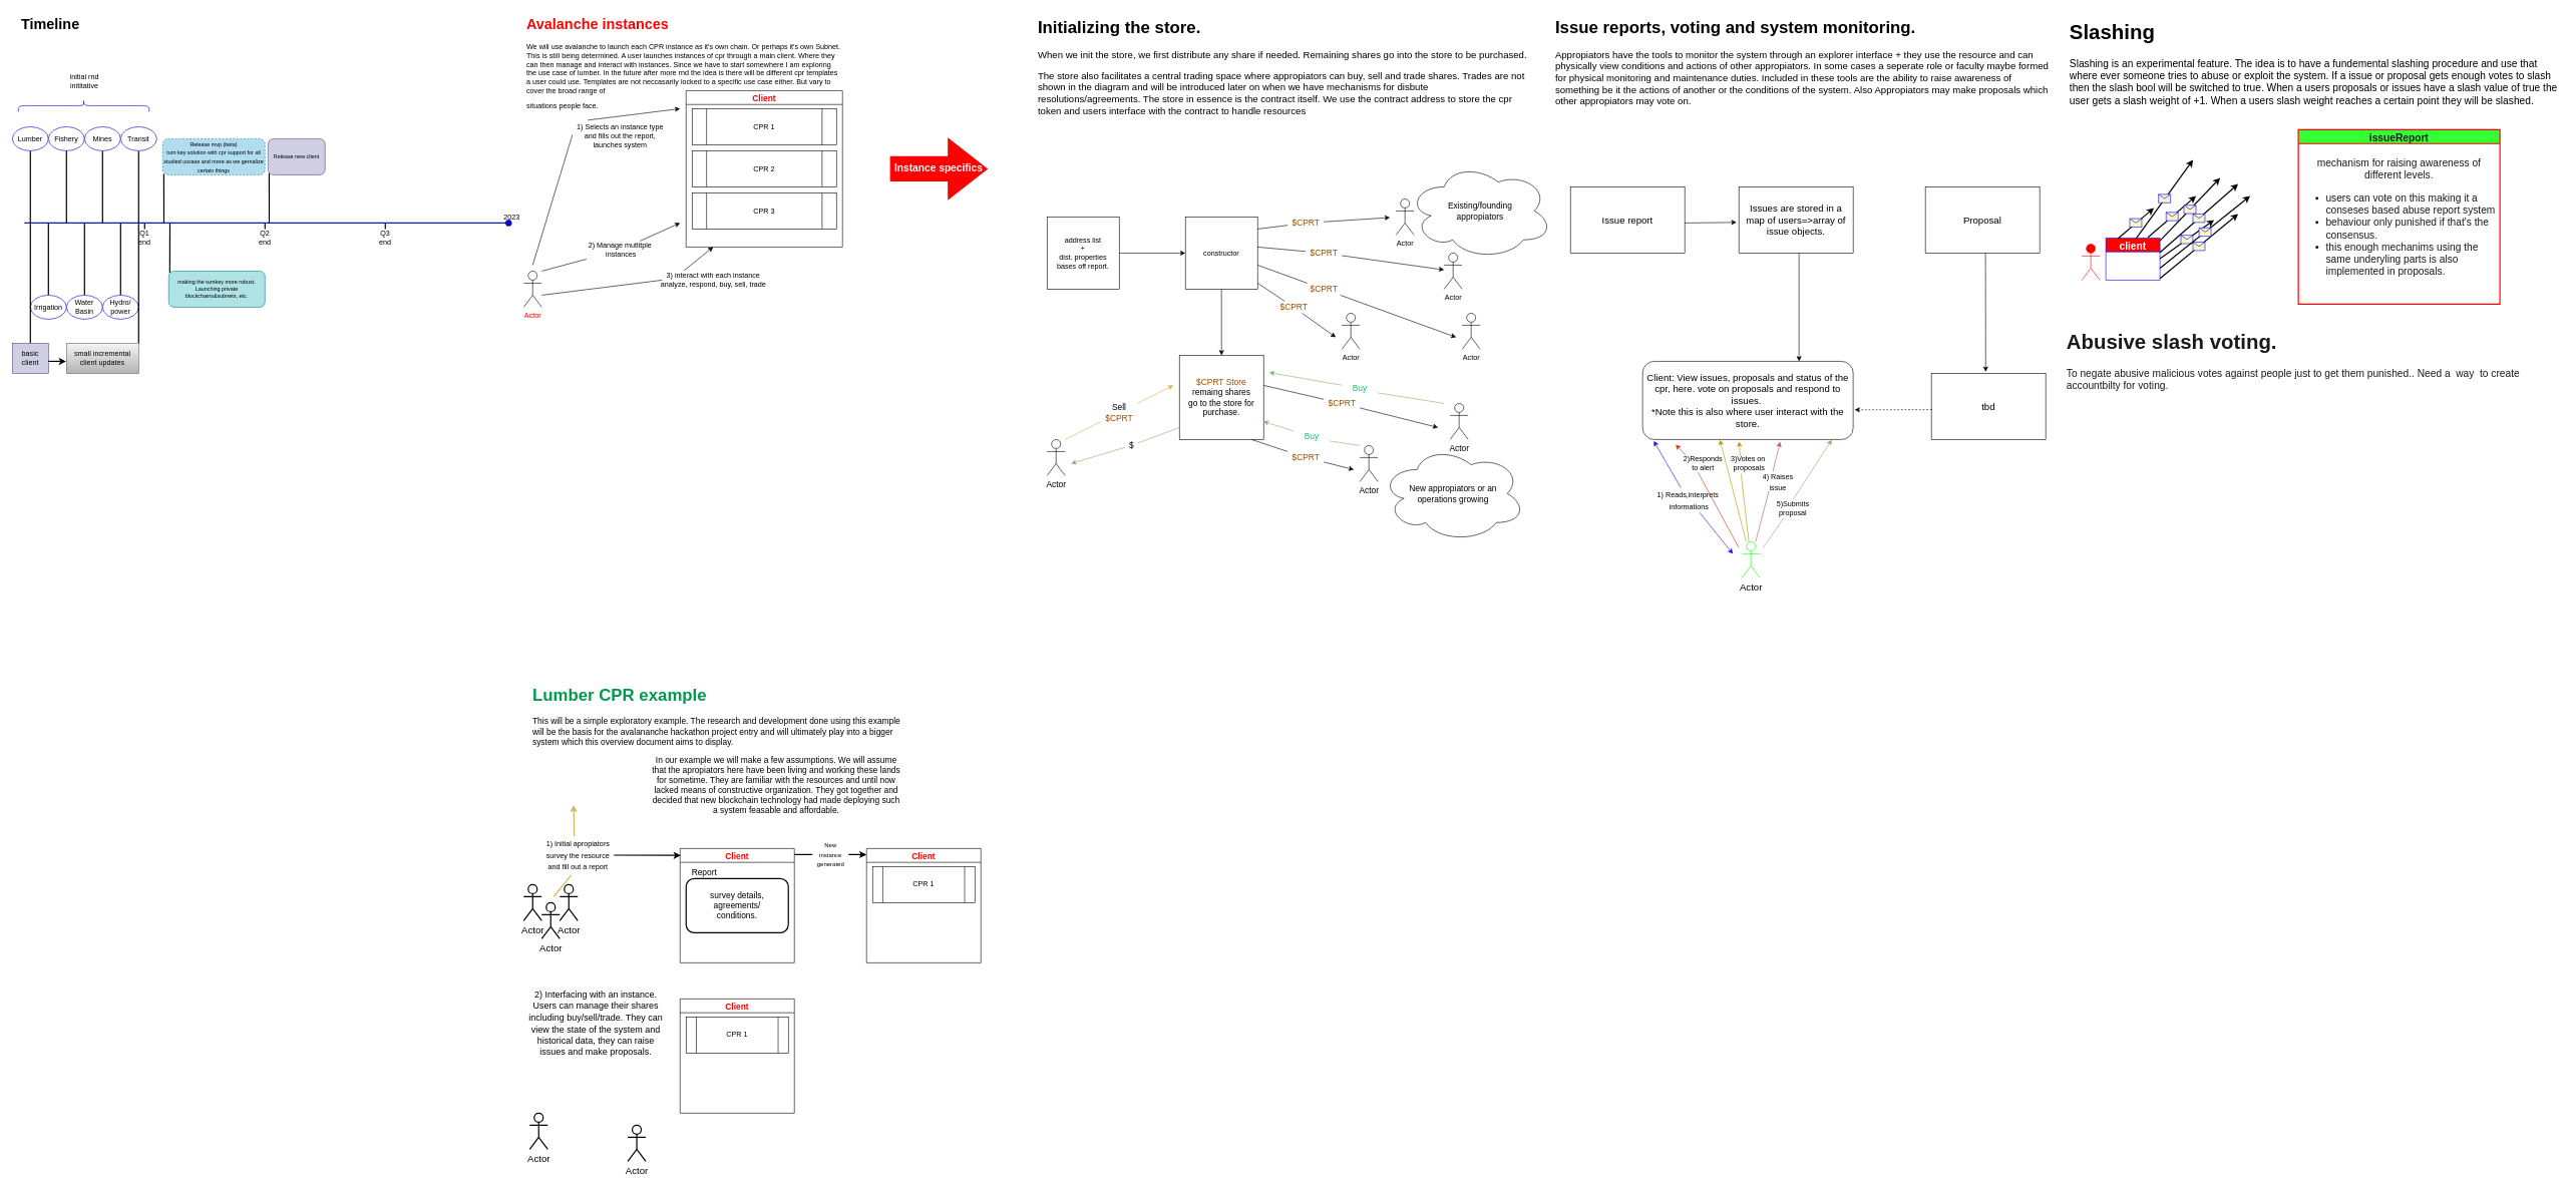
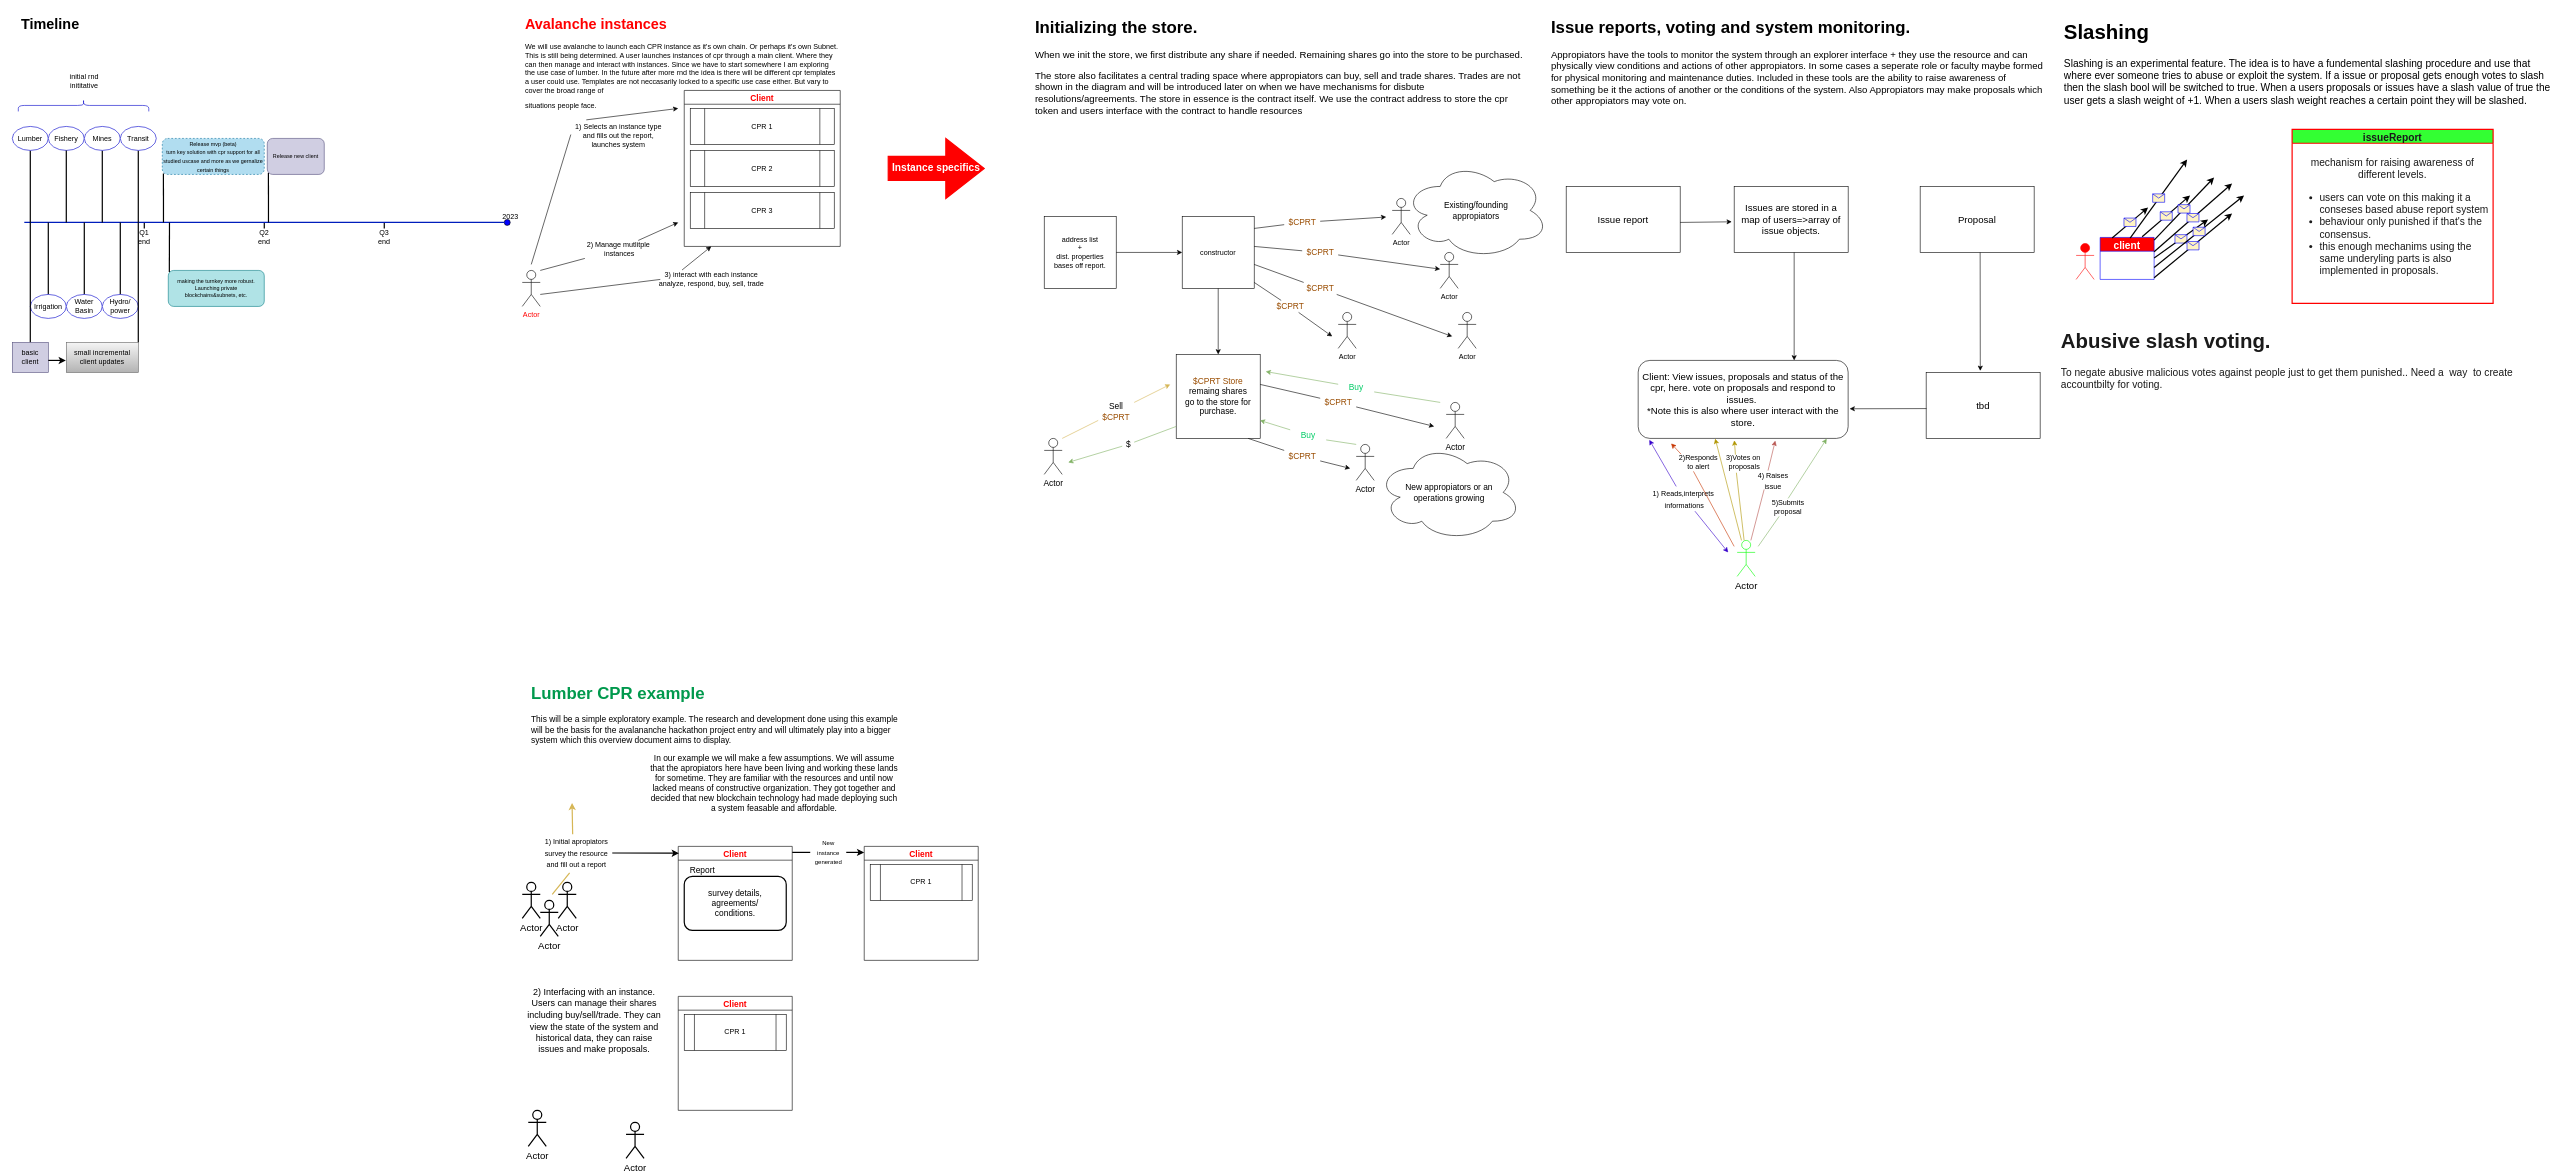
- <mxCell id="53" value="" style="endArrow=classic;html=1;rounded=0;fontSize=16;fontColor=#000000;exitX=0.003;exitY=0.548;exitDx=0;exitDy=0;entryX=1.007;entryY=0.62;entryDx=0;entryDy=0;entryPerimeter=0;exitPerimeter=0;dashed=1;" parent="1" source="52" target="49" edge="1"><mxGeometry width="50" height="50" relative="1" as="geometry"><mxPoint x="3100" y="670" as="sourcePoint" /><mxPoint x="3150" y="620" as="targetPoint" /></mxGeometry></mxCell>
+ <mxCell id="53" value="" style="endArrow=classic;html=1;rounded=0;fontSize=16;fontColor=#000000;exitX=0.003;exitY=0.548;exitDx=0;exitDy=0;entryX=1.007;entryY=0.62;entryDx=0;entryDy=0;entryPerimeter=0;exitPerimeter=0;" parent="1" source="52" target="49" edge="1"><mxGeometry width="50" height="50" relative="1" as="geometry"><mxPoint x="3100" y="670" as="sourcePoint" /><mxPoint x="3150" y="620" as="targetPoint" /></mxGeometry></mxCell>
